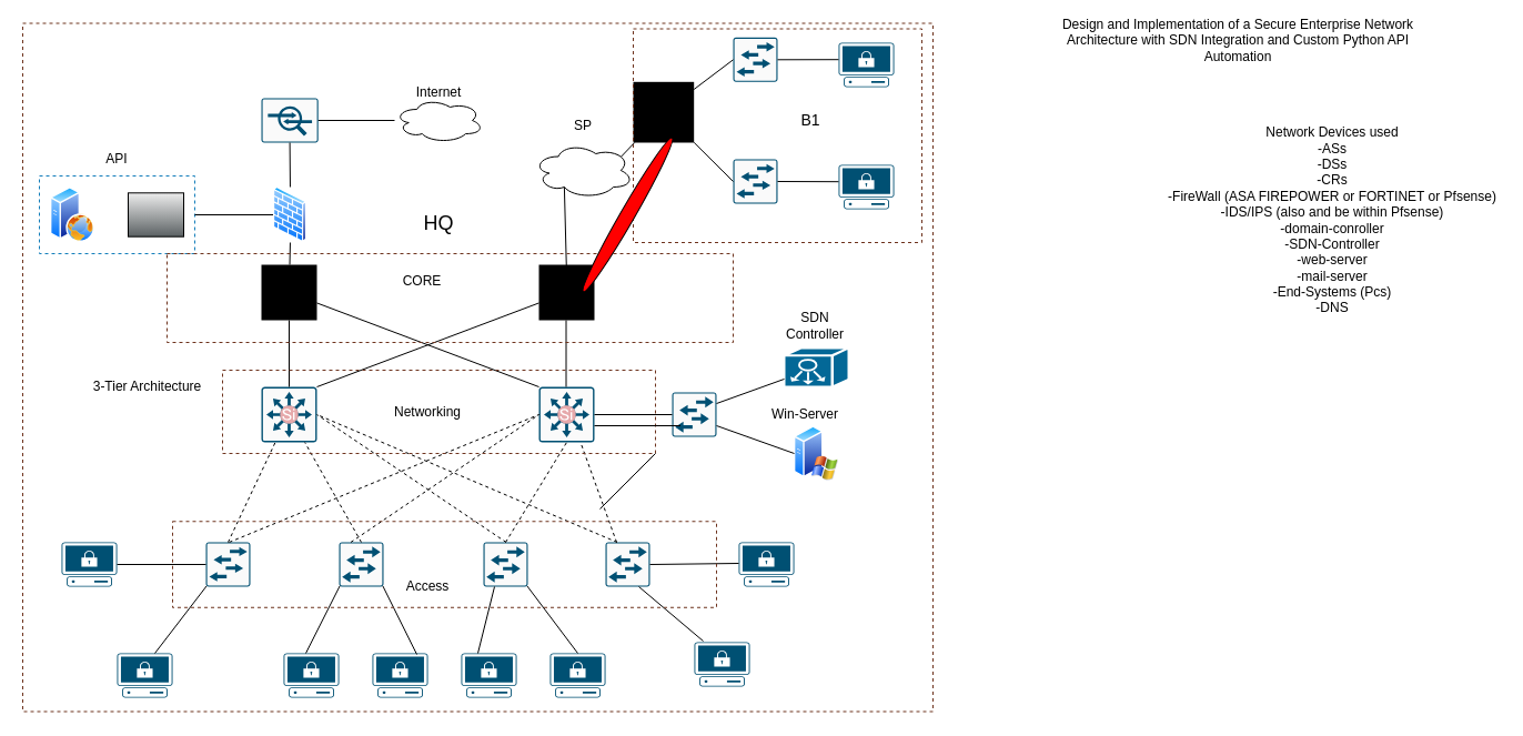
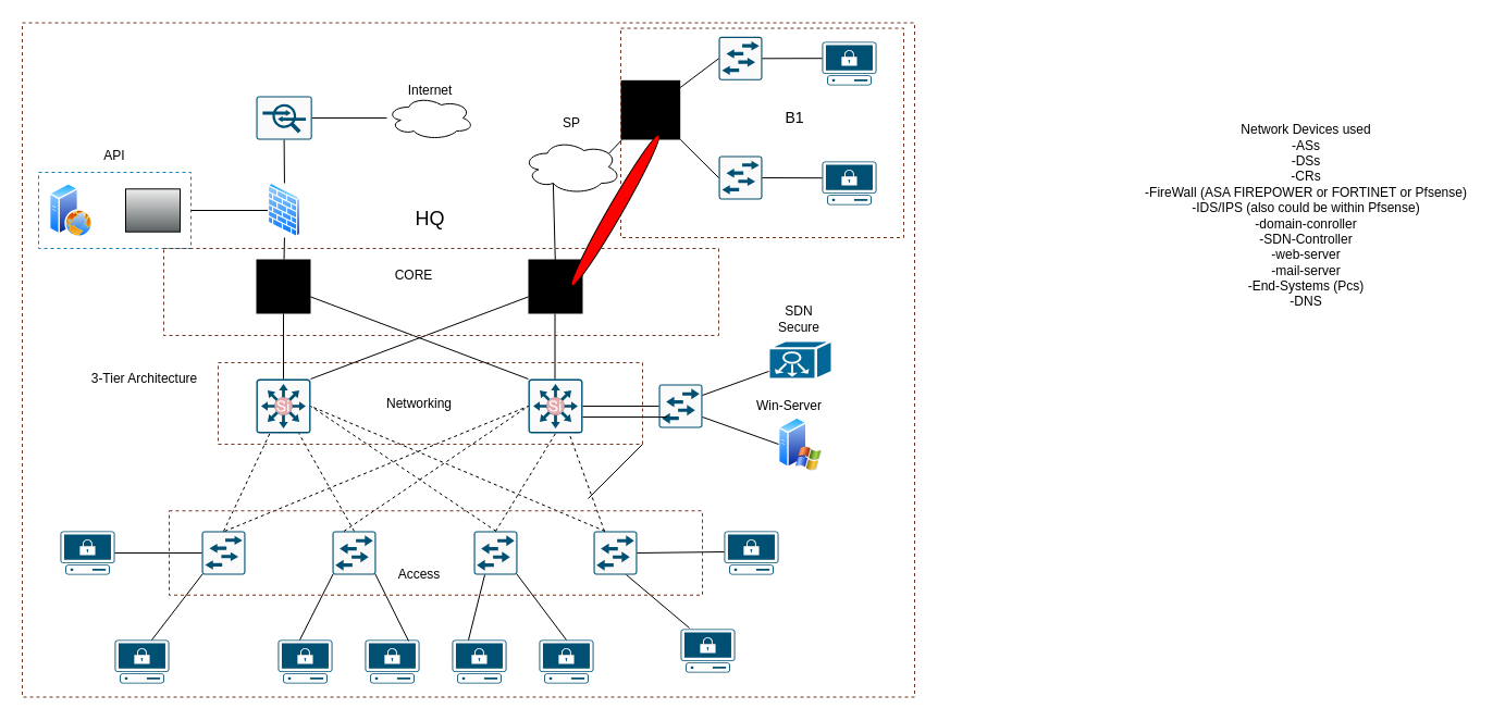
- <mxCell id="84" value="Design and Implementation of a Secure Enterprise Network Architecture with SDN Integration and Custom Python API Automation" style="text;strokeColor=none;align=center;fillColor=none;html=1;verticalAlign=middle;whiteSpace=wrap;rounded=0;" vertex="1" parent="1"><mxGeometry x="930" y="20.5" width="370" height="30" as="geometry" /></mxCell>
- <mxCell id="83" value="Network Devices used&lt;div&gt;-ASs&lt;/div&gt;&lt;div&gt;-DSs&lt;/div&gt;&lt;div&gt;-CRs&lt;/div&gt;&lt;div&gt;-FireWall (ASA FIREPOWER or FORTINET or Pfsense)&lt;/div&gt;&lt;div&gt;-IDS/IPS (also and be within Pfsense)&lt;/div&gt;&lt;div&gt;-domain-conroller&lt;/div&gt;&lt;div&gt;-SDN-Controller&lt;/div&gt;&lt;div&gt;-web-server&lt;/div&gt;&lt;div&gt;-mail-server&lt;/div&gt;&lt;div&gt;-End-Systems (Pcs)&lt;/div&gt;&lt;div&gt;-DNS&lt;/div&gt;" style="text;strokeColor=none;align=center;fillColor=none;html=1;verticalAlign=middle;whiteSpace=wrap;rounded=0;" vertex="1" parent="1"><mxGeometry x="1050" y="183" width="300" height="30" as="geometry" /></mxCell>
+ <mxCell id="83" value="Network Devices used&lt;div&gt;-ASs&lt;/div&gt;&lt;div&gt;-DSs&lt;/div&gt;&lt;div&gt;-CRs&lt;/div&gt;&lt;div&gt;-FireWall (ASA FIREPOWER or FORTINET or Pfsense)&lt;/div&gt;&lt;div&gt;-IDS/IPS (also could be within Pfsense)&lt;/div&gt;&lt;div&gt;-domain-conroller&lt;/div&gt;&lt;div&gt;-SDN-Controller&lt;/div&gt;&lt;div&gt;-web-server&lt;/div&gt;&lt;div&gt;-mail-server&lt;/div&gt;&lt;div&gt;-End-Systems (Pcs)&lt;/div&gt;&lt;div&gt;-DNS&lt;/div&gt;" style="text;strokeColor=none;align=center;fillColor=none;html=1;verticalAlign=middle;whiteSpace=wrap;rounded=0;" vertex="1" parent="1"><mxGeometry x="1050" y="183" width="300" height="30" as="geometry" /></mxCell>
- <mxCell id="59" value="SDN Controller" style="text;strokeColor=none;align=center;fillColor=none;html=1;verticalAlign=middle;whiteSpace=wrap;rounded=0;" vertex="1" parent="1"><mxGeometry x="704" y="278" width="60" height="30" as="geometry" /></mxCell>
+ <mxCell id="59" value="SDN Secure" style="text;strokeColor=none;align=center;fillColor=none;html=1;verticalAlign=middle;whiteSpace=wrap;rounded=0;" vertex="1" parent="1"><mxGeometry x="704" y="278" width="60" height="30" as="geometry" /></mxCell>
